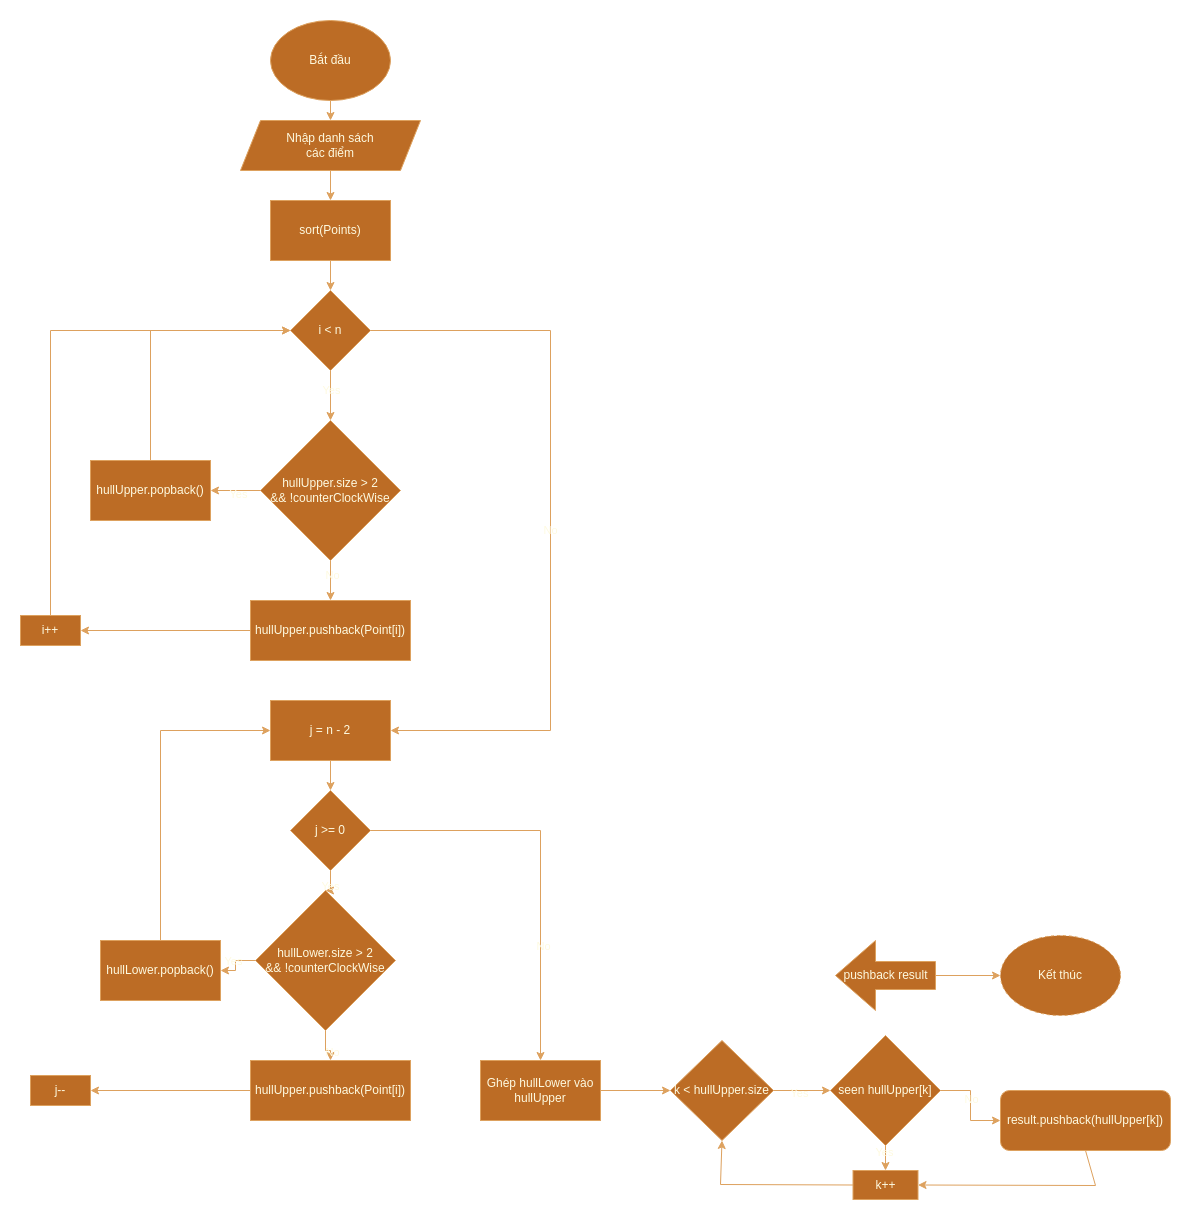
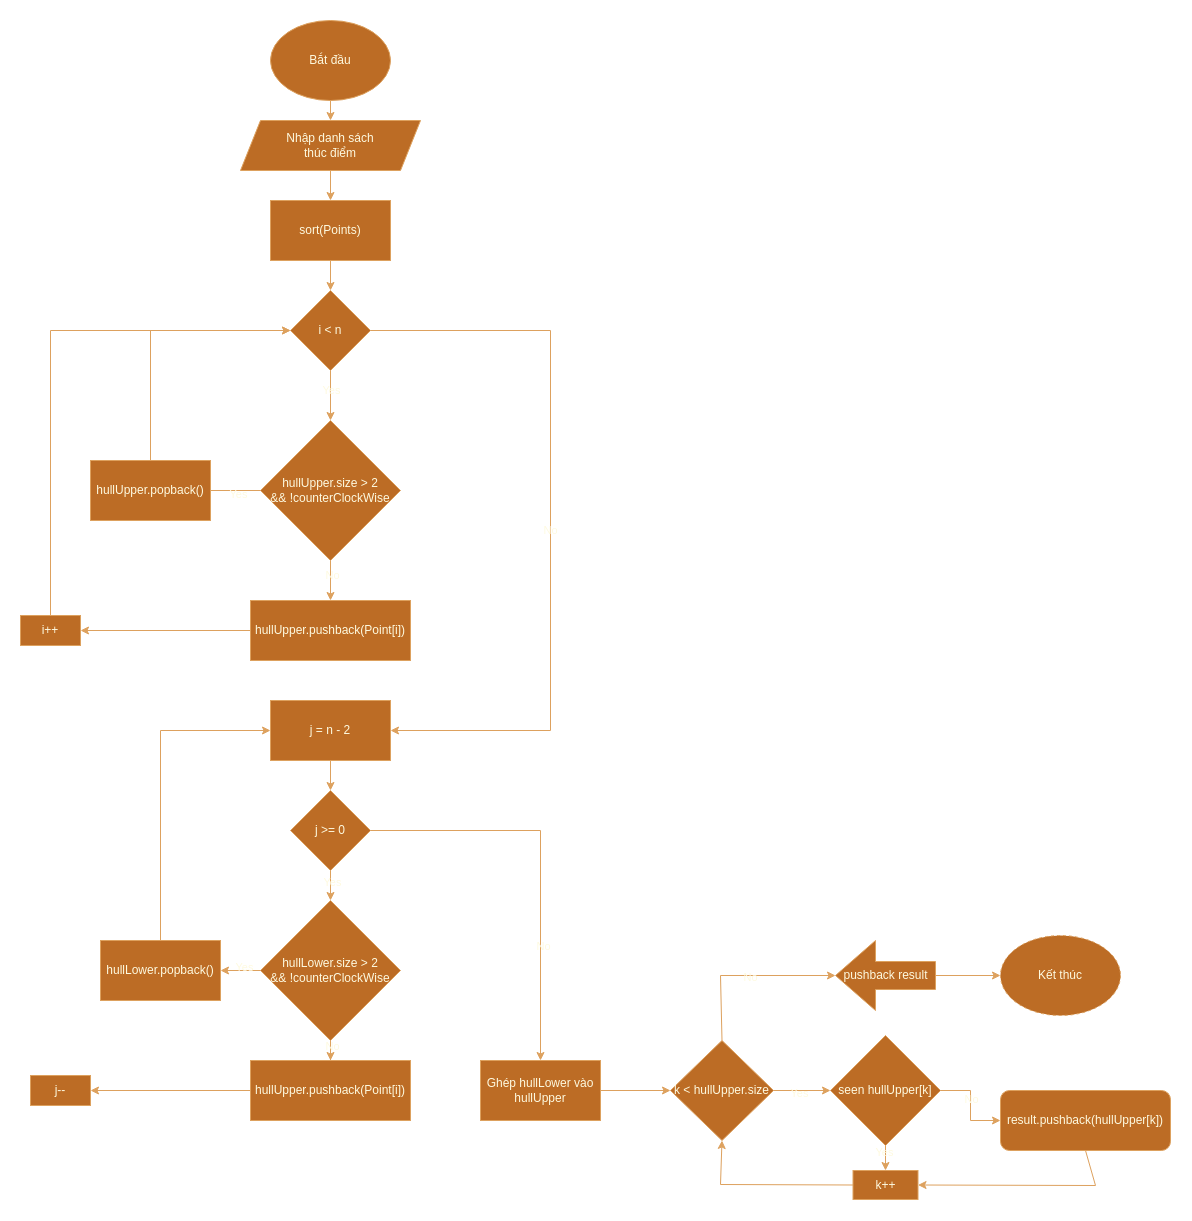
- <mxCell id="3" value="Nhập danh sách&lt;div&gt;các điểm&lt;/div&gt;" style="shape=parallelogram;perimeter=parallelogramPerimeter;whiteSpace=wrap;html=1;fixedSize=1;labelBackgroundColor=none;fillColor=#BC6C25;strokeColor=#DDA15E;fontColor=#FEFAE0;" parent="1" vertex="1"><mxGeometry x="240" y="120" width="180" height="50" as="geometry" /></mxCell>
+ <mxCell id="3" value="Nhập danh sách&lt;div&gt;thúc điểm&lt;/div&gt;" style="shape=parallelogram;perimeter=parallelogramPerimeter;whiteSpace=wrap;html=1;fixedSize=1;labelBackgroundColor=none;fillColor=#BC6C25;strokeColor=#DDA15E;fontColor=#FEFAE0;" parent="1" vertex="1"><mxGeometry x="240" y="120" width="180" height="50" as="geometry" /></mxCell>
- <mxCell id="11" value="" style="edgeStyle=orthogonalEdgeStyle;rounded=0;orthogonalLoop=1;jettySize=auto;html=1;labelBackgroundColor=none;strokeColor=#DDA15E;fontColor=default;" parent="1" source="15" target="16" edge="1"><mxGeometry relative="1" as="geometry" /></mxCell>
+ <mxCell id="11" value="" style="edgeStyle=orthogonalEdgeStyle;rounded=0;orthogonalLoop=1;jettySize=auto;html=1;labelBackgroundColor=none;strokeColor=#DDA15E;fontColor=default;endArrow=none;" parent="1" source="15" target="16" edge="1"><mxGeometry relative="1" as="geometry" /></mxCell>
- <mxCell id="33" value="hullLower.size &amp;gt; 2&lt;div&gt;&amp;amp;&amp;amp; !counterClockWise&lt;/div&gt;" style="rhombus;whiteSpace=wrap;html=1;labelBackgroundColor=none;fillColor=#BC6C25;strokeColor=#DDA15E;fontColor=#FEFAE0;" parent="1" vertex="1"><mxGeometry x="255" y="890" width="140" height="140" as="geometry" /></mxCell>
+ <mxCell id="33" value="hullLower.size &amp;gt; 2&lt;div&gt;&amp;amp;&amp;amp; !counterClockWise&lt;/div&gt;" style="rhombus;whiteSpace=wrap;html=1;labelBackgroundColor=none;fillColor=#BC6C25;strokeColor=#DDA15E;fontColor=#FEFAE0;" parent="1" vertex="1"><mxGeometry x="260" y="900" width="140" height="140" as="geometry" /></mxCell>
+ <mxCell id="57" value="" style="endArrow=classic;html=1;rounded=0;entryX=1;entryY=0.5;entryDx=0;entryDy=0;entryPerimeter=0;exitX=0.5;exitY=0;exitDx=0;exitDy=0;labelBackgroundColor=none;strokeColor=#DDA15E;fontColor=default;" parent="1" source="43" target="56" edge="1"><mxGeometry width="50" height="50" relative="1" as="geometry"><mxPoint x="680" y="1030" as="sourcePoint" /><mxPoint x="730" y="980" as="targetPoint" /><Array as="points"><mxPoint x="720" y="975" /></Array></mxGeometry></mxCell>
+ <mxCell id="58" value="No" style="edgeLabel;html=1;align=center;verticalAlign=middle;resizable=0;points=[];labelBackgroundColor=none;fontColor=#FEFAE0;" parent="57" vertex="1" connectable="0"><mxGeometry x="0.061" y="-1" relative="1" as="geometry"><mxPoint as="offset" /></mxGeometry></mxCell>
